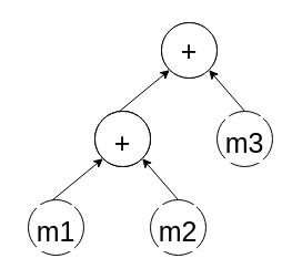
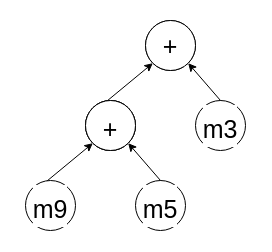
- <mxCell id="8" value="&lt;font style=&quot;font-size: 25px;&quot;&gt;m1&lt;/font&gt;" style="text;html=1;strokeColor=none;fillColor=none;align=center;verticalAlign=middle;whiteSpace=wrap;rounded=0;fontFamily=Helvetica;fontSize=35;labelBackgroundColor=default;" vertex="1" parent="1"><mxGeometry x="20" y="190" width="60" height="30" as="geometry" /></mxCell>
+ <mxCell id="8" value="&lt;font style=&quot;font-size: 25px;&quot;&gt;m9&lt;/font&gt;" style="text;html=1;strokeColor=none;fillColor=none;align=center;verticalAlign=middle;whiteSpace=wrap;rounded=0;fontFamily=Helvetica;fontSize=35;labelBackgroundColor=default;" vertex="1" parent="1"><mxGeometry x="20" y="190" width="60" height="30" as="geometry" /></mxCell>
- <mxCell id="9" value="&lt;font style=&quot;font-size: 25px;&quot;&gt;m2&lt;/font&gt;" style="text;html=1;strokeColor=none;fillColor=none;align=center;verticalAlign=middle;whiteSpace=wrap;rounded=0;fontFamily=Helvetica;fontSize=35;labelBackgroundColor=default;" vertex="1" parent="1"><mxGeometry x="130" y="190" width="60" height="30" as="geometry" /></mxCell>
+ <mxCell id="9" value="&lt;font style=&quot;font-size: 25px;&quot;&gt;m5&lt;/font&gt;" style="text;html=1;strokeColor=none;fillColor=none;align=center;verticalAlign=middle;whiteSpace=wrap;rounded=0;fontFamily=Helvetica;fontSize=35;labelBackgroundColor=default;" vertex="1" parent="1"><mxGeometry x="130" y="190" width="60" height="30" as="geometry" /></mxCell>
